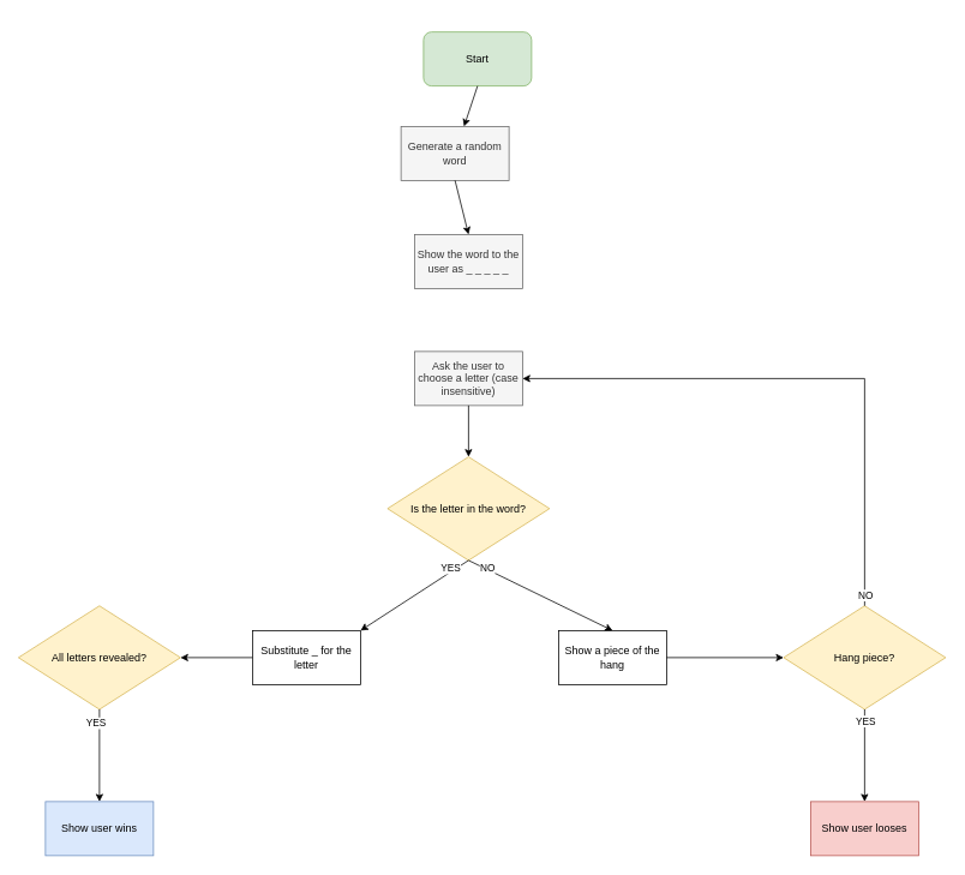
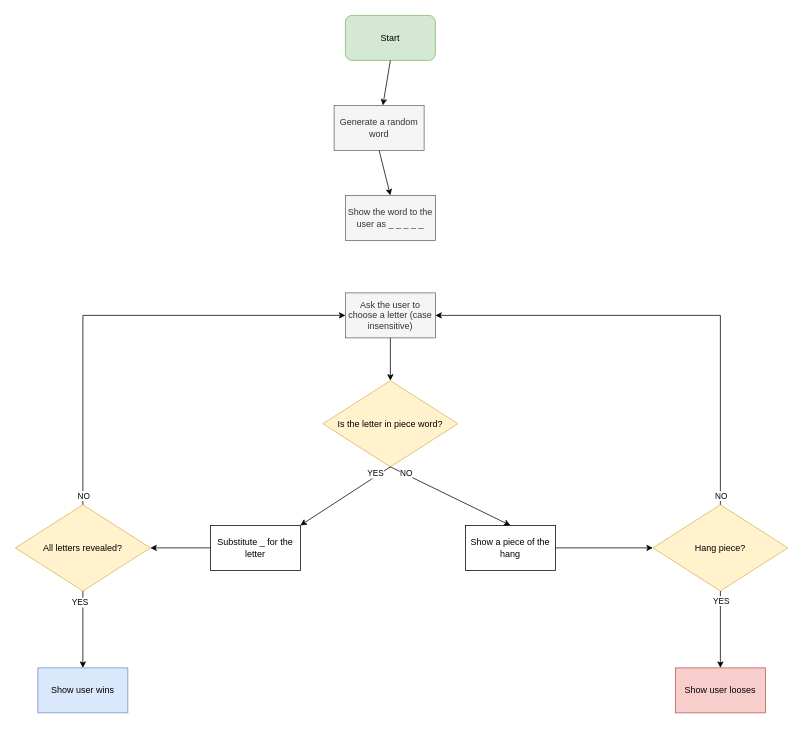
- <mxCell id="2" value="Start" style="rounded=1;whiteSpace=wrap;html=1;fillColor=#d5e8d4;strokeColor=#82b366;" vertex="1" parent="1"><mxGeometry x="470" y="35" width="120" height="60" as="geometry" /></mxCell>
+ <mxCell id="2" value="Start" style="rounded=1;whiteSpace=wrap;html=1;fillColor=#d5e8d4;strokeColor=#82b366;" vertex="1" parent="1"><mxGeometry x="460" y="20" width="120" height="60" as="geometry" /></mxCell>
+ <mxCell id="17" value="" style="endArrow=classic;html=1;rounded=0;exitX=0.5;exitY=0;exitDx=0;exitDy=0;entryX=0;entryY=0.5;entryDx=0;entryDy=0;" edge="1" parent="1" source="16" target="7"><mxGeometry relative="1" as="geometry"><mxPoint x="300" y="490" as="sourcePoint" /><mxPoint x="400" y="490" as="targetPoint" /><Array as="points"><mxPoint x="110" y="420" /></Array></mxGeometry></mxCell>
+ <mxCell id="18" value="NO" style="edgeLabel;resizable=0;html=1;align=center;verticalAlign=middle;" connectable="0" vertex="1" parent="17"><mxGeometry relative="1" as="geometry"><mxPoint x="-48" y="240" as="offset" /></mxGeometry></mxCell>
- <mxCell id="8" value="Is the letter in the word?" style="rhombus;whiteSpace=wrap;html=1;fillColor=#fff2cc;strokeColor=#d6b656;" vertex="1" parent="1"><mxGeometry x="430" y="507" width="180" height="115" as="geometry" /></mxCell>
+ <mxCell id="8" value="Is the letter in piece word?" style="rhombus;whiteSpace=wrap;html=1;fillColor=#fff2cc;strokeColor=#d6b656;" vertex="1" parent="1"><mxGeometry x="430" y="507" width="180" height="115" as="geometry" /></mxCell>
